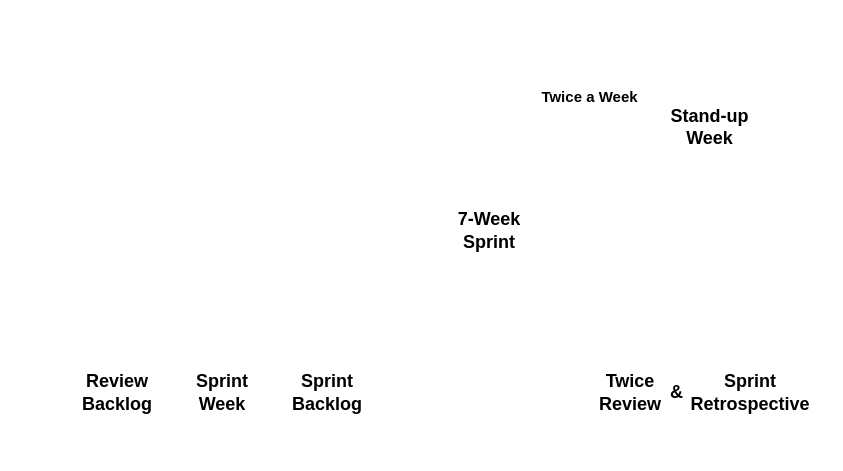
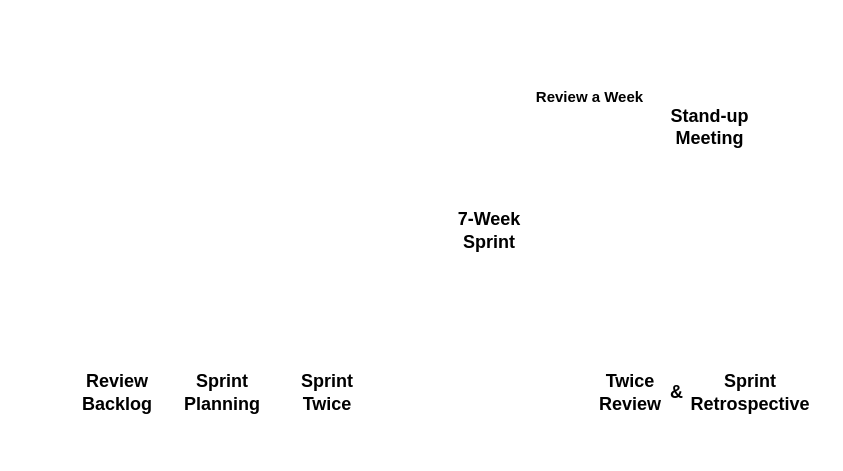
- <mxCell id="17" value="&lt;font style=&quot;font-size: 10px;&quot;&gt;Twice a Week&lt;/font&gt;" style="rounded=0;whiteSpace=wrap;html=1;fillColor=none;strokeColor=none;fontStyle=1" parent="1" vertex="1"><mxGeometry x="352" y="49" width="82" height="30" as="geometry" /></mxCell>
+ <mxCell id="17" value="&lt;font style=&quot;font-size: 10px;&quot;&gt;Review a Week&lt;/font&gt;" style="rounded=0;whiteSpace=wrap;html=1;fillColor=none;strokeColor=none;fontStyle=1" parent="1" vertex="1"><mxGeometry x="352" y="49" width="82" height="30" as="geometry" /></mxCell>
- <mxCell id="18" value="Stand-up Week" style="rounded=0;whiteSpace=wrap;html=1;fillColor=none;strokeColor=none;fontStyle=1" parent="1" vertex="1"><mxGeometry x="432" y="69" width="82" height="30" as="geometry" /></mxCell>
+ <mxCell id="18" value="Stand-up Meeting" style="rounded=0;whiteSpace=wrap;html=1;fillColor=none;strokeColor=none;fontStyle=1" parent="1" vertex="1"><mxGeometry x="432" y="69" width="82" height="30" as="geometry" /></mxCell>
- <mxCell id="14" value="Sprint Week" style="rounded=0;whiteSpace=wrap;html=1;fillColor=none;strokeColor=none;fontStyle=1" parent="1" vertex="1"><mxGeometry x="113" y="246" width="70" height="30" as="geometry" /></mxCell>
+ <mxCell id="14" value="Sprint Planning" style="rounded=0;whiteSpace=wrap;html=1;fillColor=none;strokeColor=none;fontStyle=1" parent="1" vertex="1"><mxGeometry x="113" y="246" width="70" height="30" as="geometry" /></mxCell>
- <mxCell id="15" value="Sprint Backlog" style="rounded=0;whiteSpace=wrap;html=1;fillColor=none;strokeColor=none;fontStyle=1" parent="1" vertex="1"><mxGeometry x="183" y="246" width="70" height="30" as="geometry" /></mxCell>
+ <mxCell id="15" value="Sprint Twice" style="rounded=0;whiteSpace=wrap;html=1;fillColor=none;strokeColor=none;fontStyle=1" parent="1" vertex="1"><mxGeometry x="183" y="246" width="70" height="30" as="geometry" /></mxCell>
